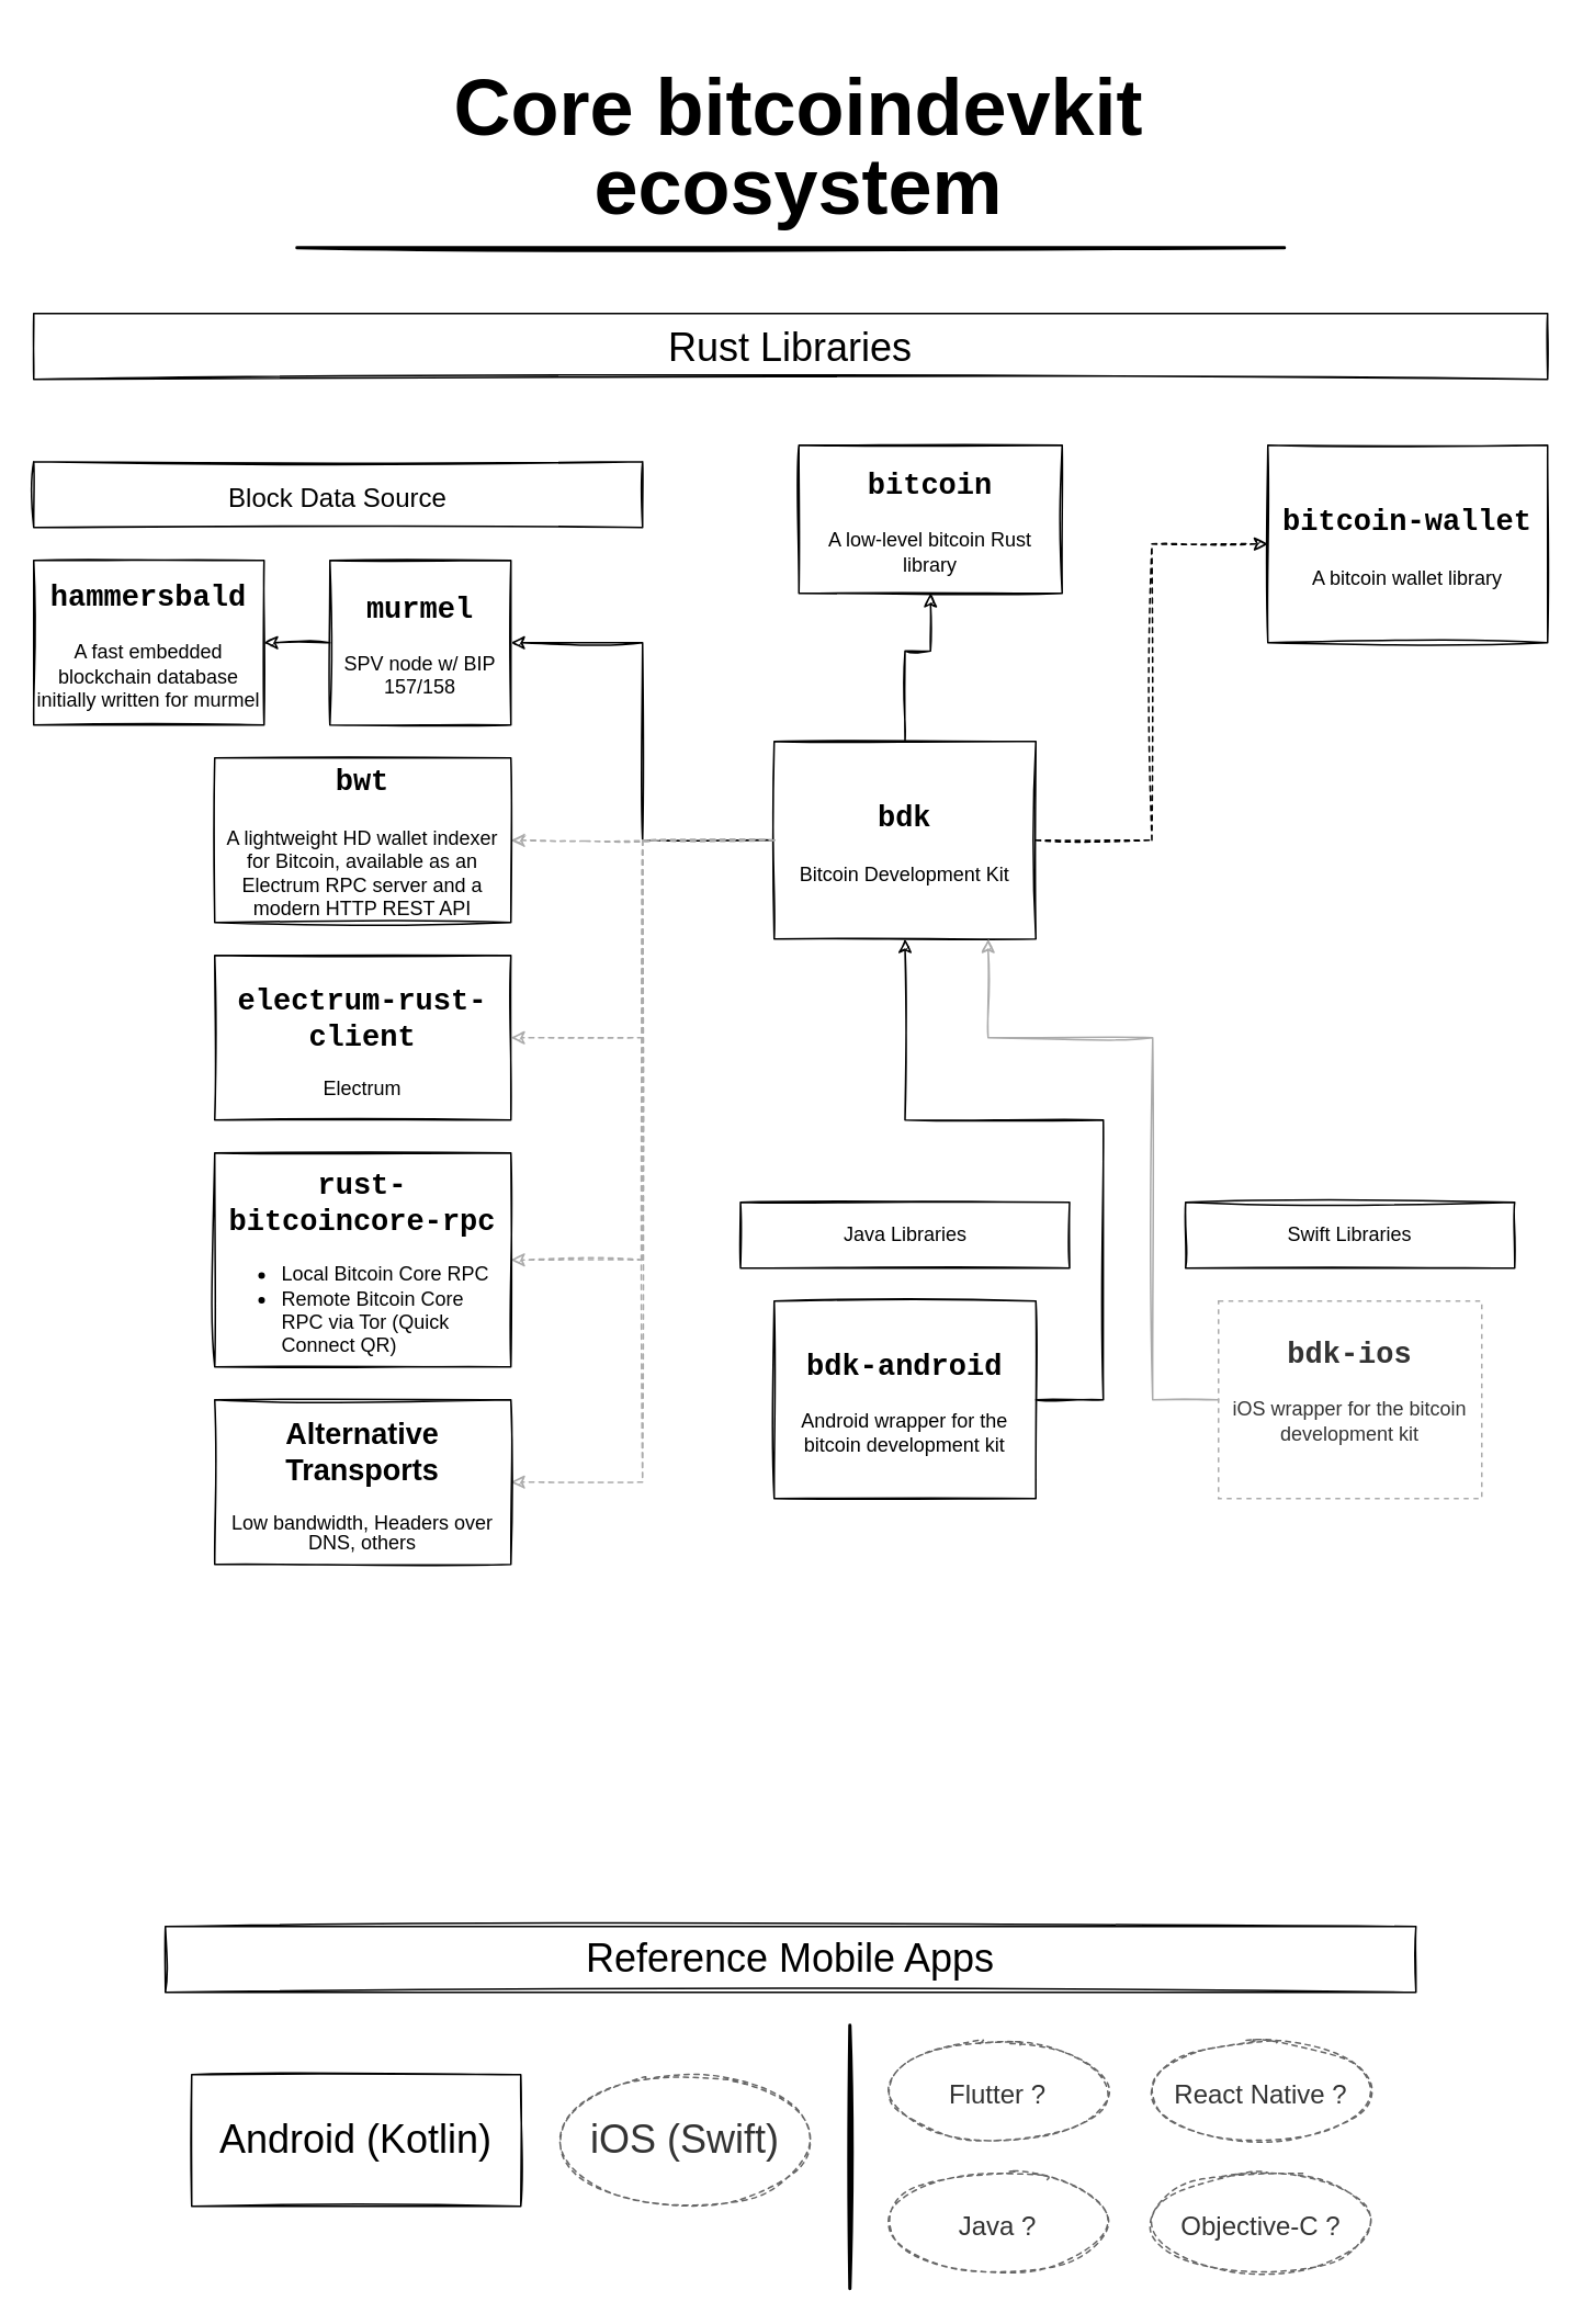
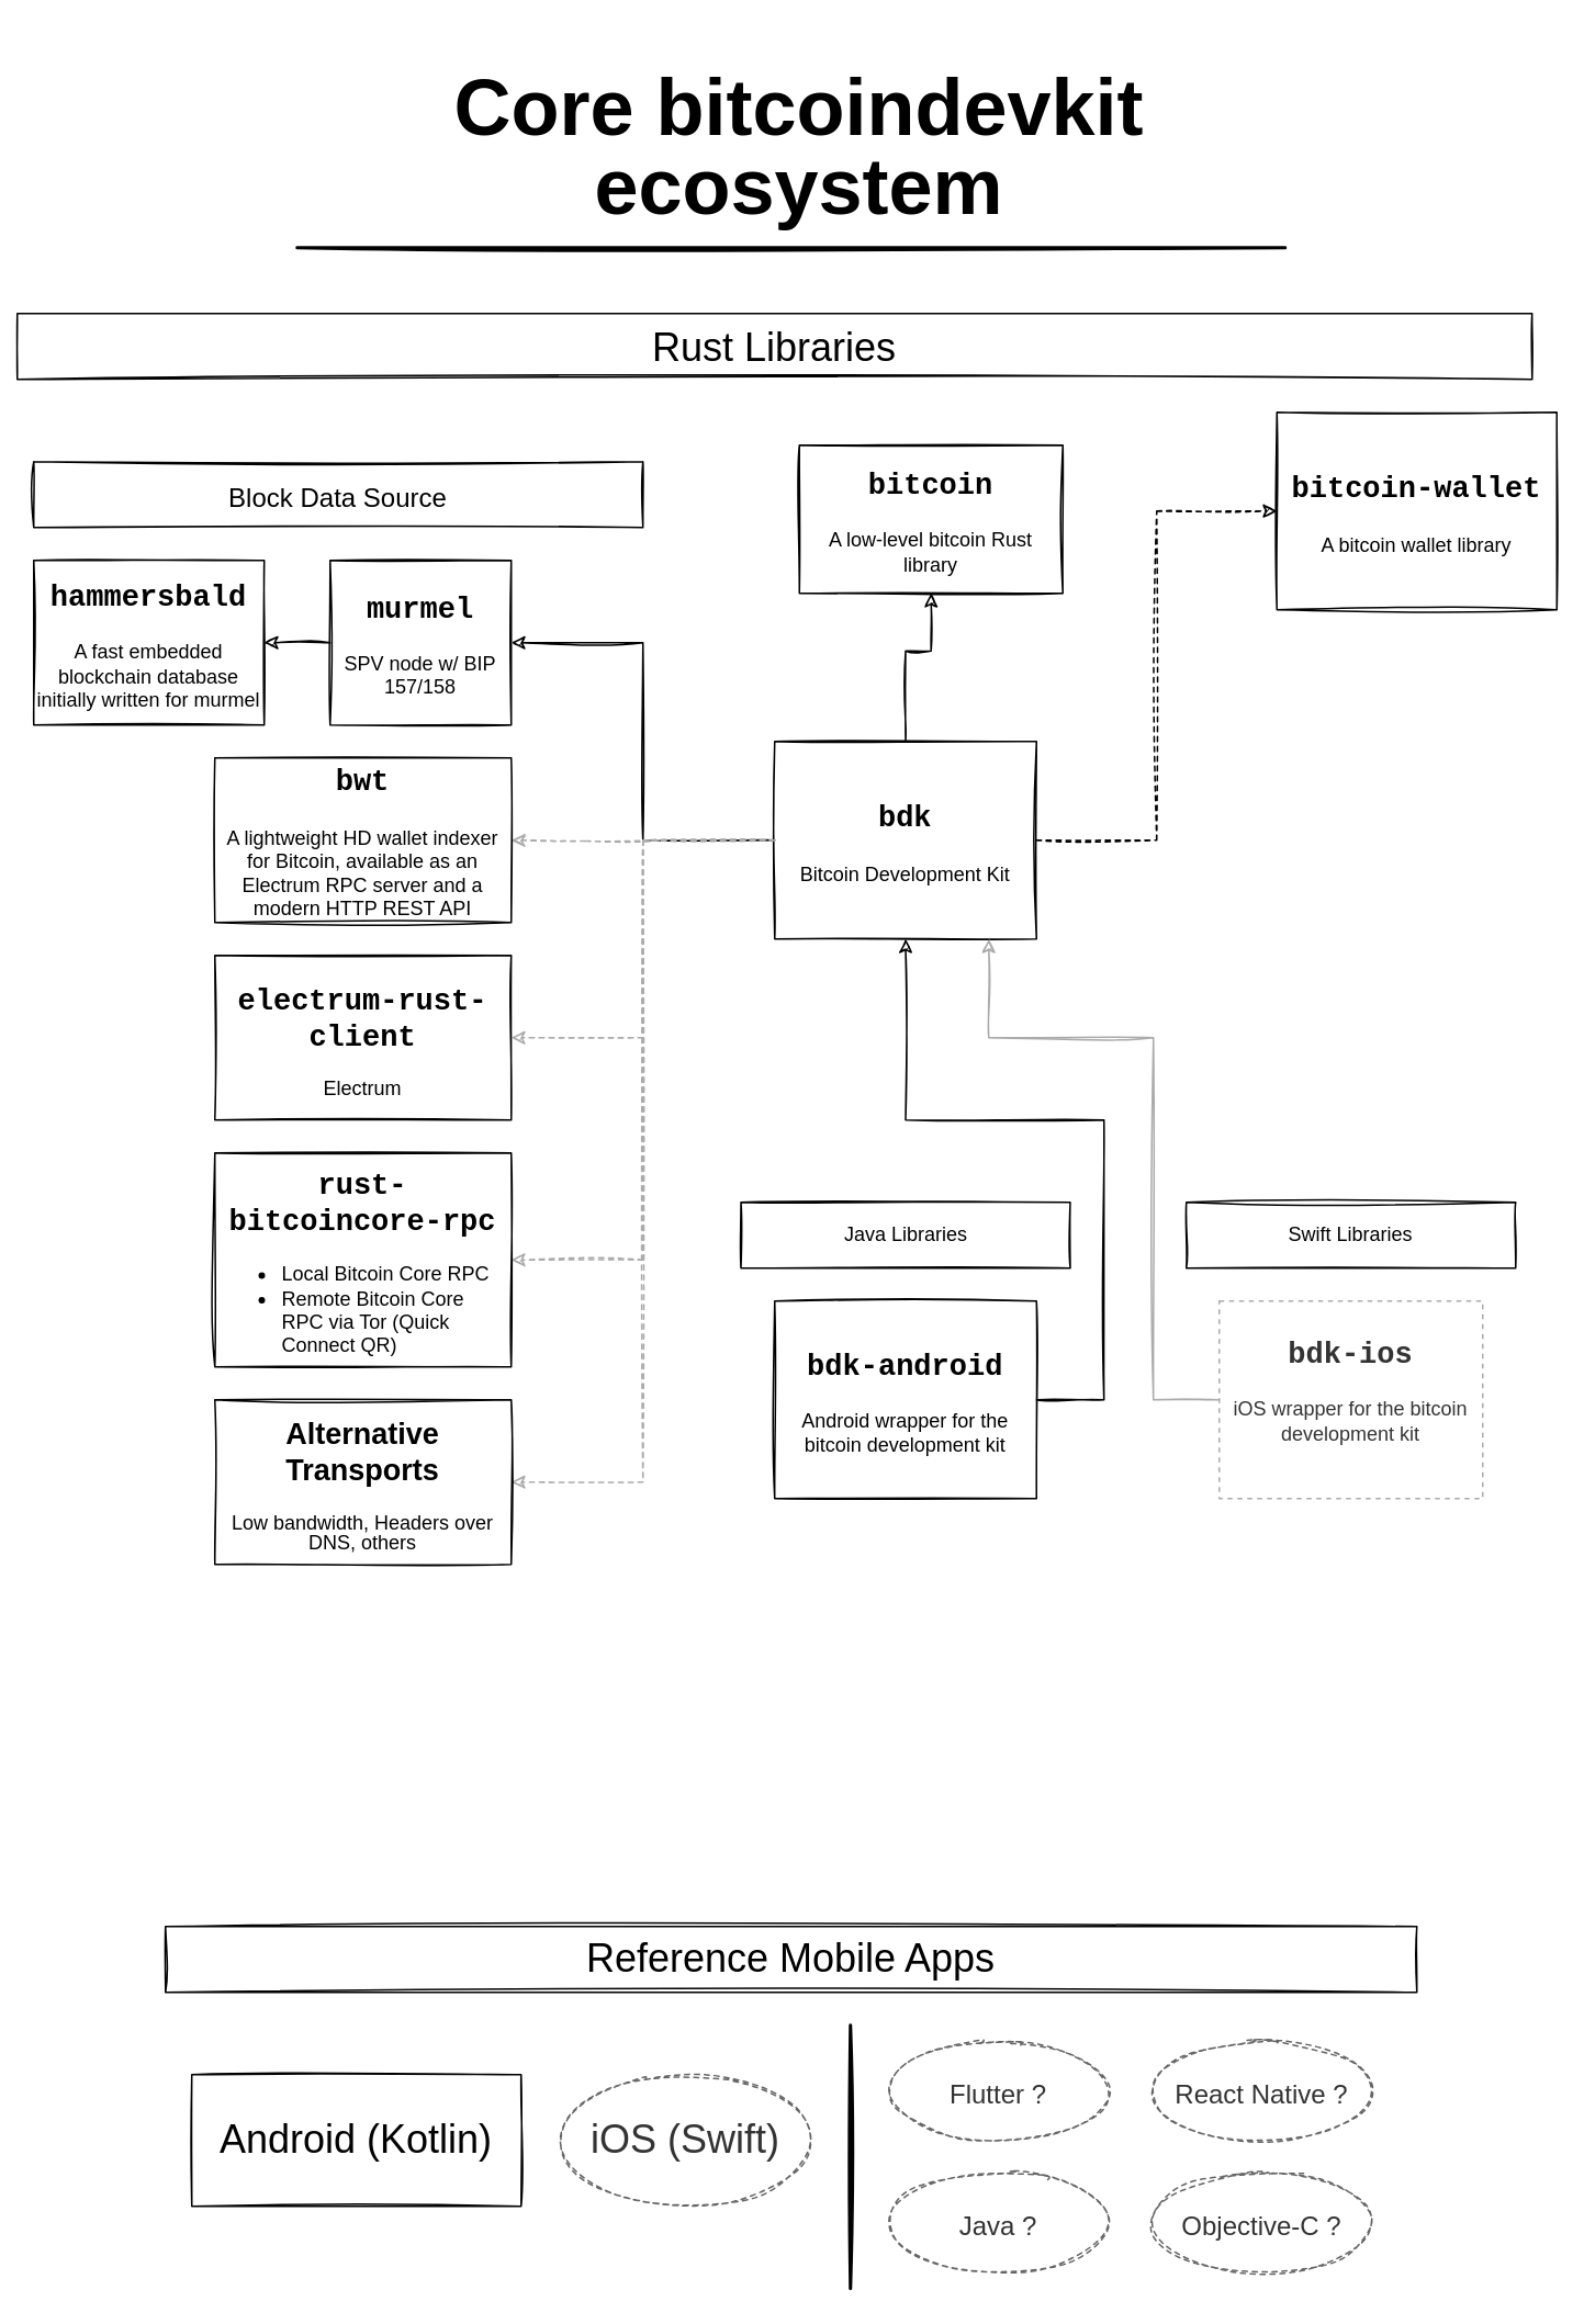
- <mxCell id="23" value="&lt;p style=&quot;line-height: 100%&quot;&gt;Rust Libraries&lt;/p&gt;" style="text;html=1;align=center;verticalAlign=middle;whiteSpace=wrap;rounded=0;shadow=0;sketch=1;fontFamily=Helvetica;fontSize=24;strokeColor=#000000;" vertex="1" parent="1"><mxGeometry x="20" y="190" width="920" height="40" as="geometry" /></mxCell>
+ <mxCell id="23" value="&lt;p style=&quot;line-height: 100%&quot;&gt;Rust Libraries&lt;/p&gt;" style="text;html=1;align=center;verticalAlign=middle;whiteSpace=wrap;rounded=0;shadow=0;sketch=1;fontFamily=Helvetica;fontSize=24;strokeColor=#000000;" vertex="1" parent="1"><mxGeometry x="10" y="190" width="920" height="40" as="geometry" /></mxCell>
- <mxCell id="12" value="&lt;h2&gt;&lt;font face=&quot;Courier New&quot;&gt;bitcoin-wallet&lt;/font&gt;&lt;br&gt;&lt;/h2&gt;&lt;p&gt;A bitcoin wallet library&lt;/p&gt;" style="whiteSpace=wrap;html=1;sketch=1;" vertex="1" parent="1"><mxGeometry x="770" y="270" width="170" height="120" as="geometry" /></mxCell>
+ <mxCell id="12" value="&lt;h2&gt;&lt;font face=&quot;Courier New&quot;&gt;bitcoin-wallet&lt;/font&gt;&lt;br&gt;&lt;/h2&gt;&lt;p&gt;A bitcoin wallet library&lt;/p&gt;" style="whiteSpace=wrap;html=1;sketch=1;" vertex="1" parent="1"><mxGeometry x="775" y="250" width="170" height="120" as="geometry" /></mxCell>
